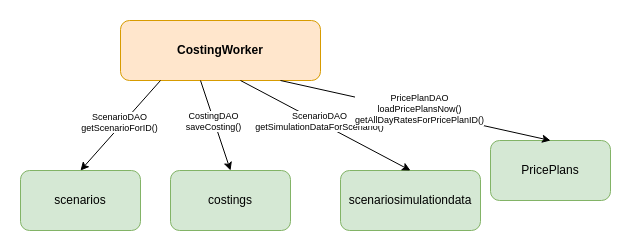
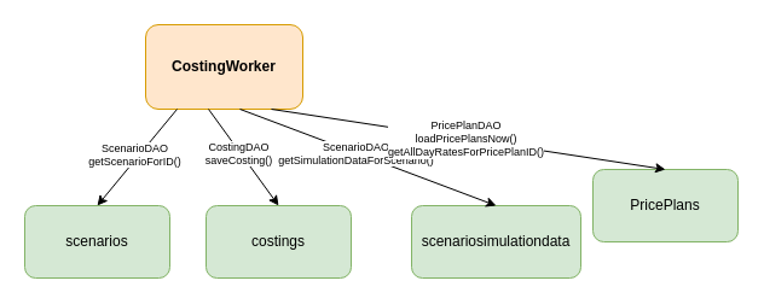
- <mxCell id="2" value="CostingWorker" style="rounded=1;whiteSpace=wrap;html=1;fillColor=#FFE6CC;strokeColor=#D79B00;fontColor=#000000;fontStyle=1;" vertex="1" parent="1"><mxGeometry x="120" y="20" width="200" height="60" as="geometry" /></mxCell>
+ <mxCell id="2" value="CostingWorker" style="rounded=1;whiteSpace=wrap;html=1;fillColor=#FFE6CC;strokeColor=#D79B00;fontColor=#000000;fontStyle=1;" vertex="1" parent="1"><mxGeometry x="120" y="20" width="130" height="70" as="geometry" /></mxCell>
